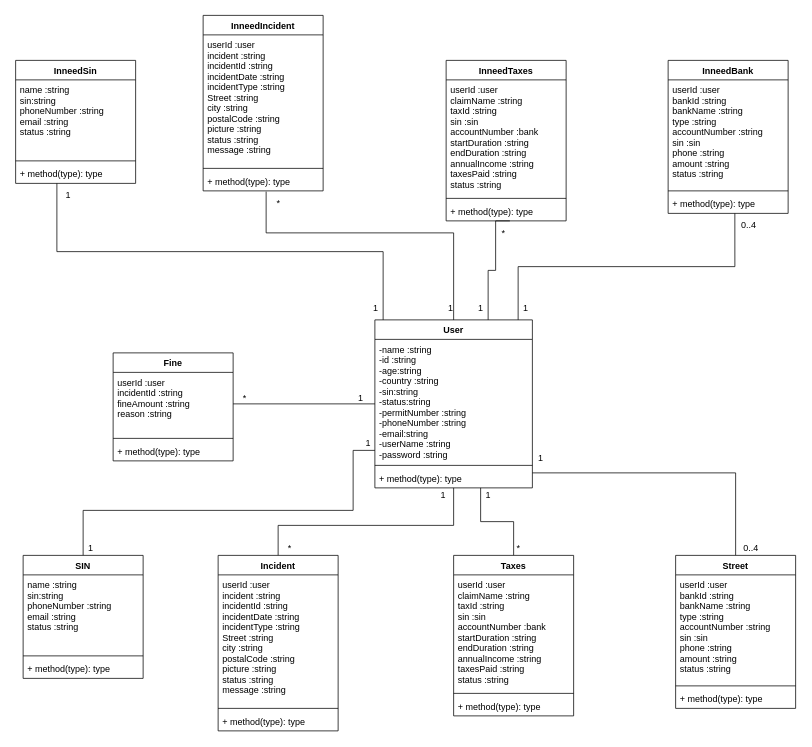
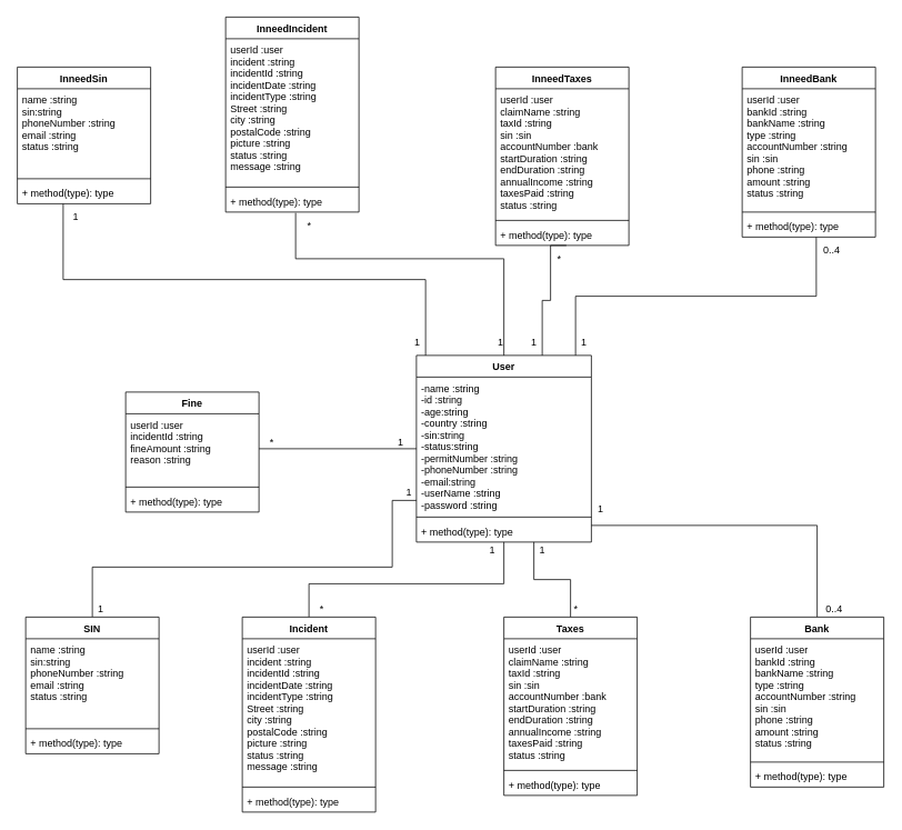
- <mxCell id="41" value="Street" style="swimlane;fontStyle=1;align=center;verticalAlign=top;childLayout=stackLayout;horizontal=1;startSize=26;horizontalStack=0;resizeParent=1;resizeParentMax=0;resizeLast=0;collapsible=1;marginBottom=0;" vertex="1" parent="1"><mxGeometry x="900" y="740" width="160" height="204" as="geometry" /></mxCell>
+ <mxCell id="41" value="Bank" style="swimlane;fontStyle=1;align=center;verticalAlign=top;childLayout=stackLayout;horizontal=1;startSize=26;horizontalStack=0;resizeParent=1;resizeParentMax=0;resizeLast=0;collapsible=1;marginBottom=0;" vertex="1" parent="1"><mxGeometry x="900" y="740" width="160" height="204" as="geometry" /></mxCell>
